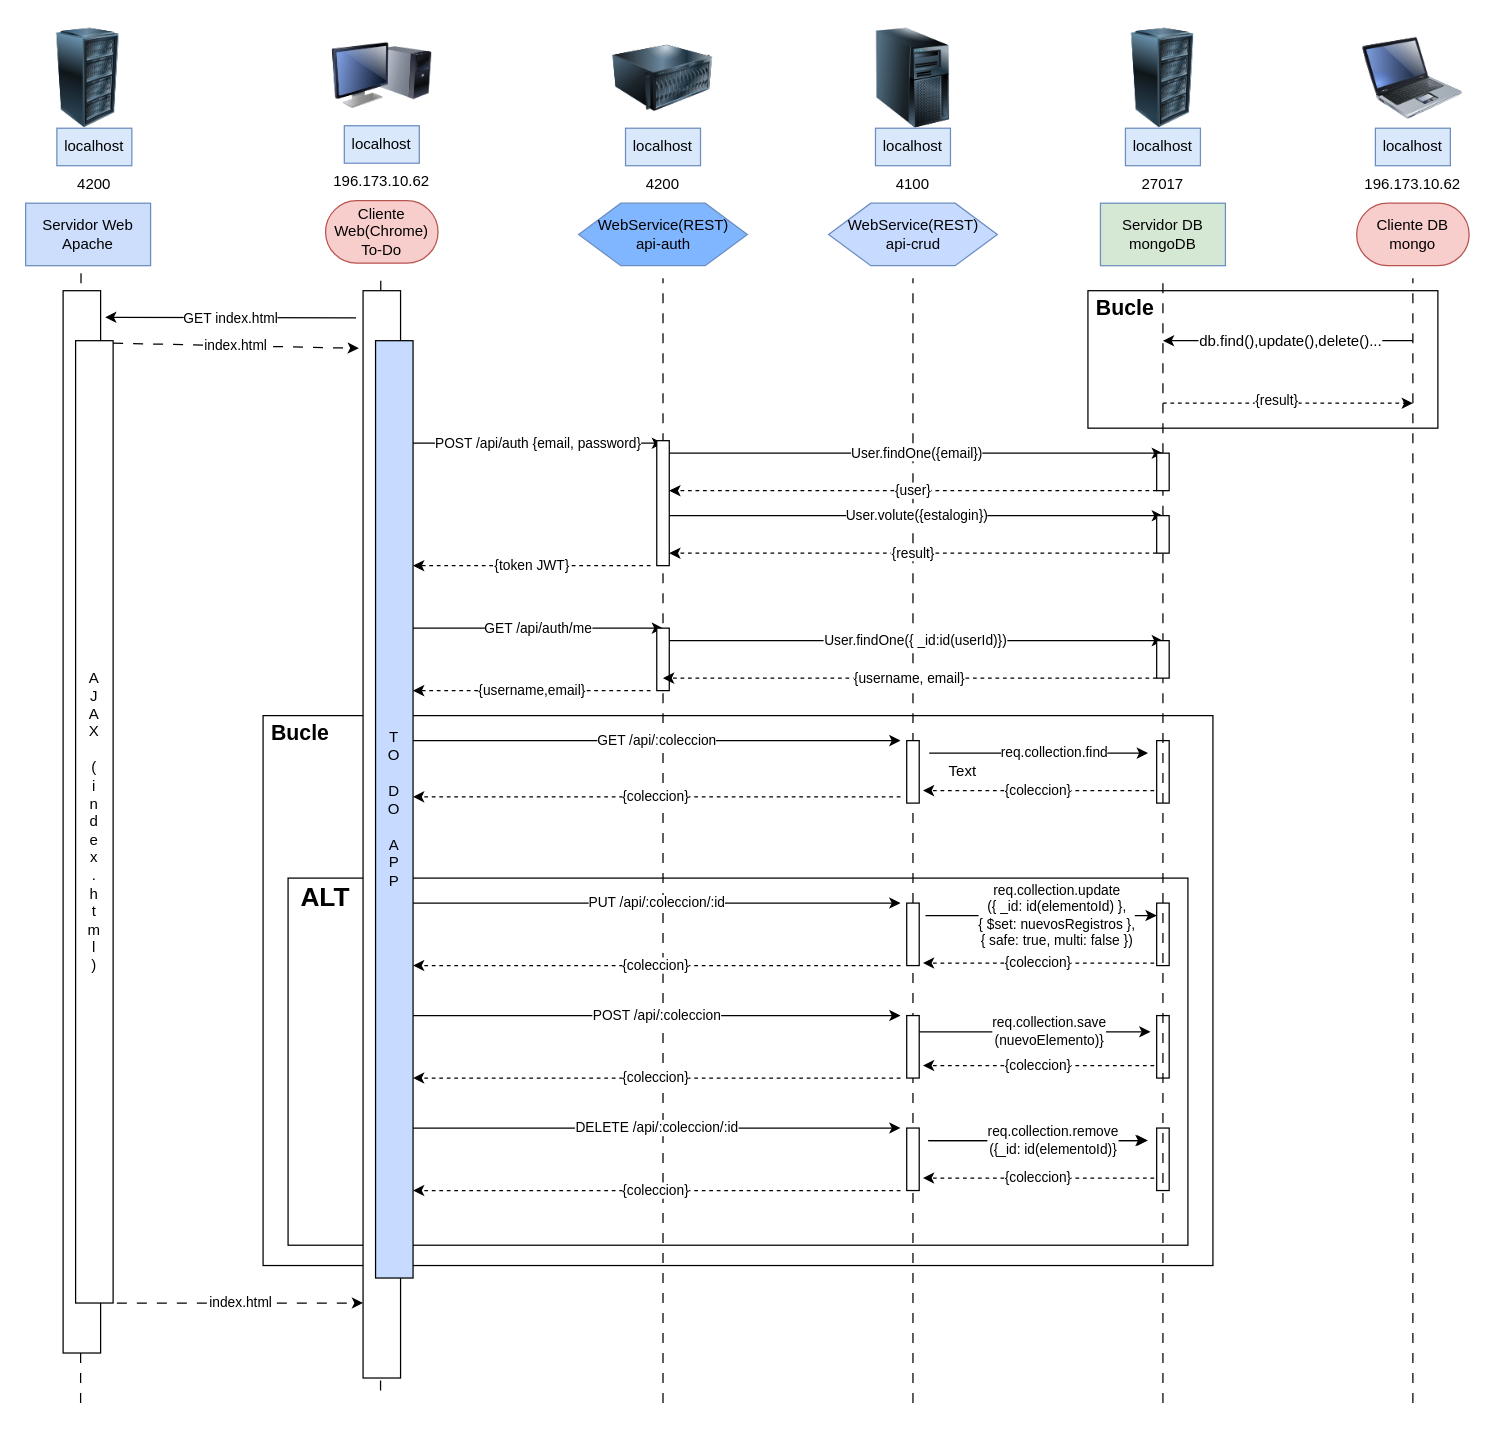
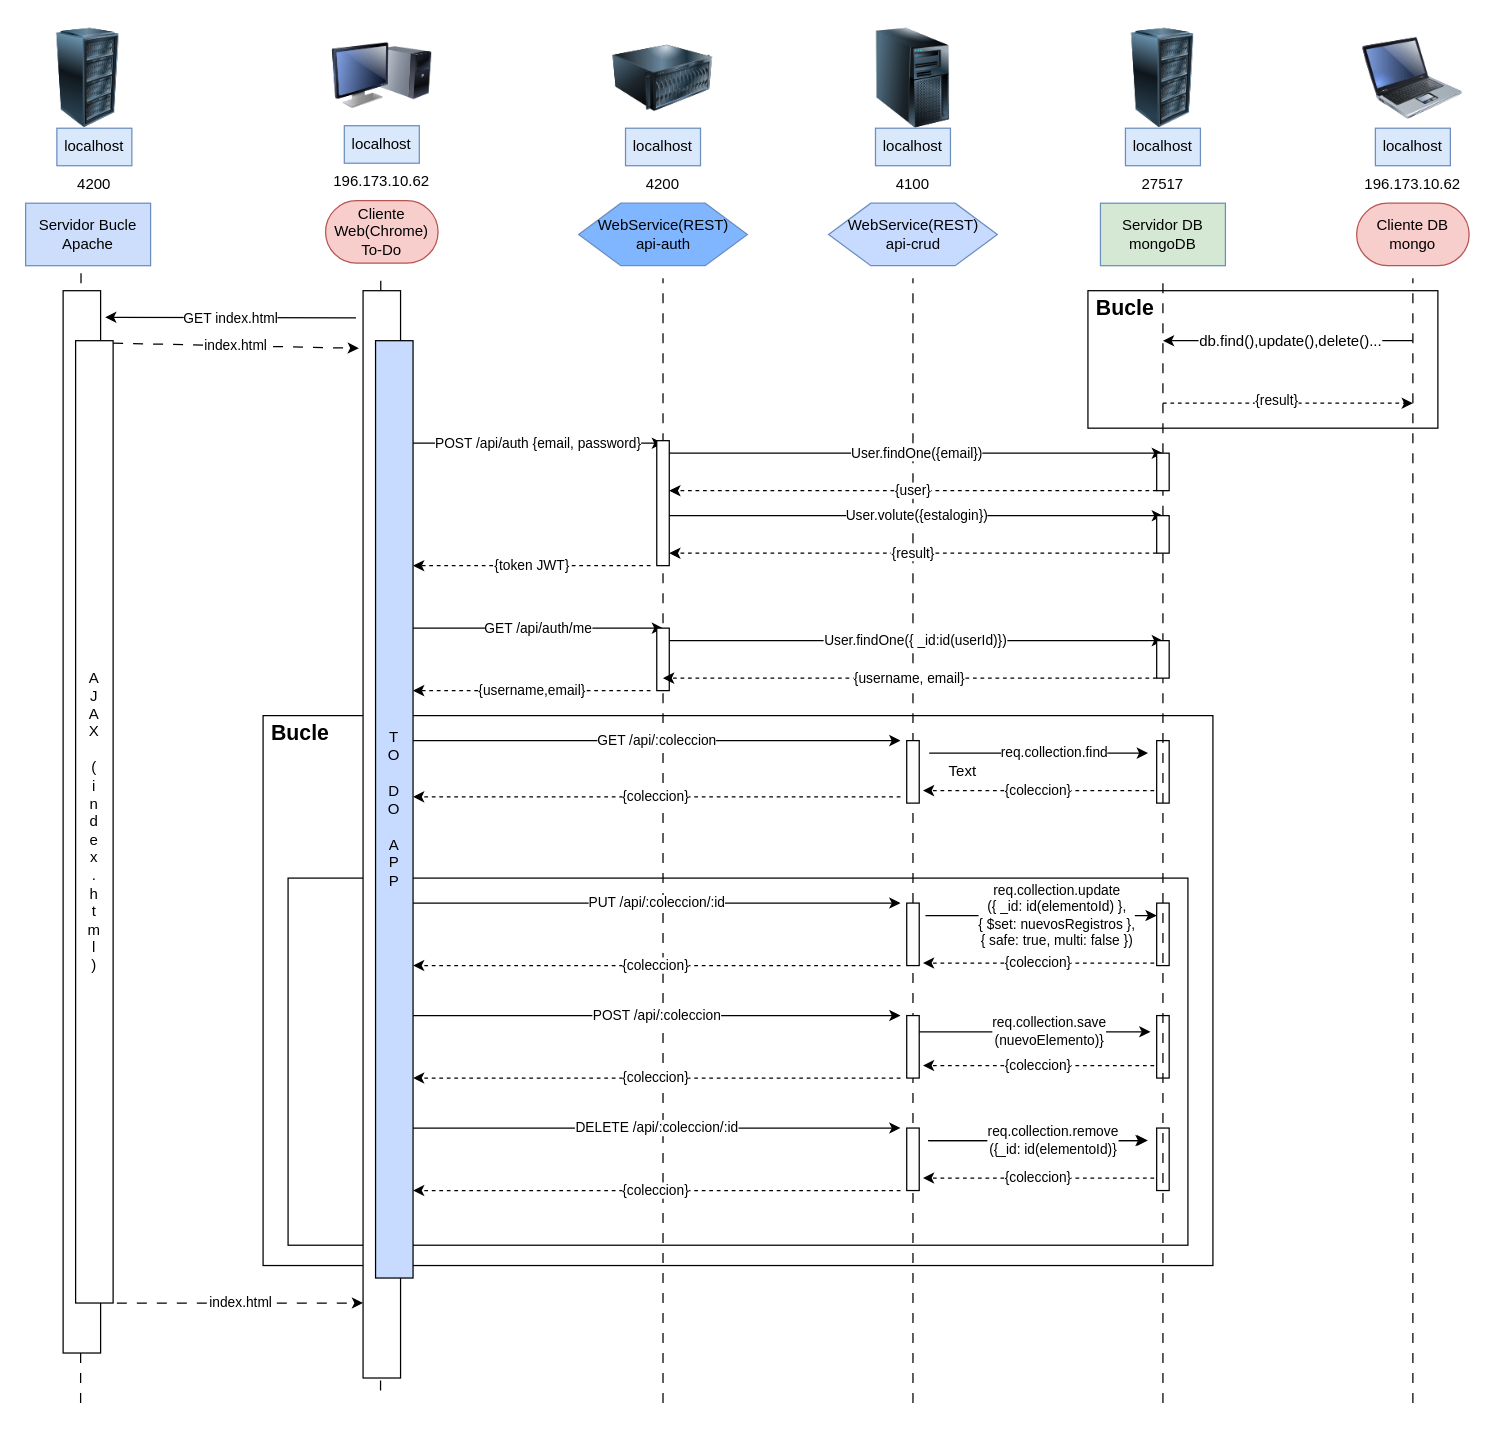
- <mxCell id="24" value="27017" style="text;html=1;strokeColor=none;fillColor=none;align=center;verticalAlign=middle;whiteSpace=wrap;rounded=0;" parent="1" vertex="1"><mxGeometry x="885" y="132" width="90" height="30" as="geometry" /></mxCell>
+ <mxCell id="24" value="27517" style="text;html=1;strokeColor=none;fillColor=none;align=center;verticalAlign=middle;whiteSpace=wrap;rounded=0;" parent="1" vertex="1"><mxGeometry x="885" y="132" width="90" height="30" as="geometry" /></mxCell>
- <mxCell id="79" value="Servidor Web&lt;br&gt;Apache" style="html=1;dashed=0;whiteSpace=wrap;fillColor=#CCDEFC;strokeColor=#6c8ebf;" parent="1" vertex="1"><mxGeometry x="20" y="162" width="100" height="50" as="geometry" /></mxCell>
+ <mxCell id="79" value="Servidor Bucle&lt;br&gt;Apache" style="html=1;dashed=0;whiteSpace=wrap;fillColor=#CCDEFC;strokeColor=#6c8ebf;" parent="1" vertex="1"><mxGeometry x="20" y="162" width="100" height="50" as="geometry" /></mxCell>
- <mxCell id="88" value="&lt;b&gt;&lt;font style=&quot;font-size: 21px;&quot;&gt;ALT&lt;/font&gt;&lt;/b&gt;" style="text;html=1;strokeColor=none;fillColor=none;align=center;verticalAlign=middle;whiteSpace=wrap;rounded=0;" parent="1" vertex="1"><mxGeometry x="230" y="702" width="60" height="30" as="geometry" /></mxCell>
